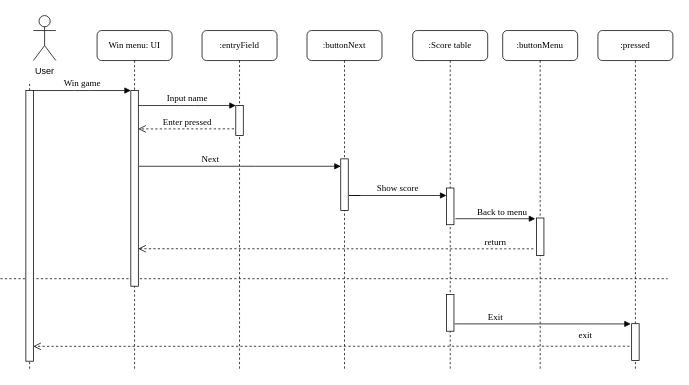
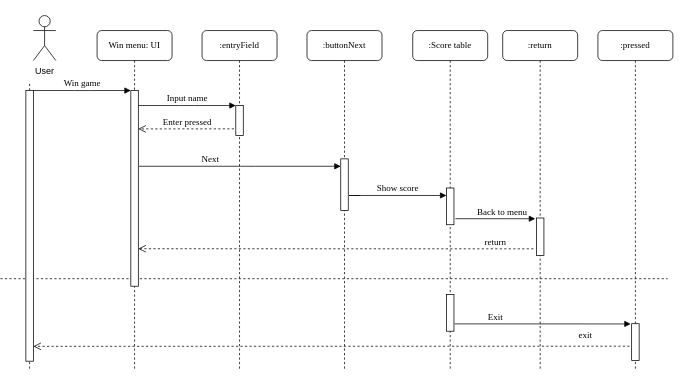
- <mxCell id="23" value=":buttonMenu" style="shape=umlLifeline;perimeter=lifelinePerimeter;whiteSpace=wrap;html=1;container=1;collapsible=0;recursiveResize=0;outlineConnect=0;rounded=1;shadow=0;comic=0;labelBackgroundColor=none;strokeWidth=1;fontFamily=Verdana;fontSize=12;align=center;" vertex="1" parent="1"><mxGeometry x="656" y="40" width="100" height="451" as="geometry" /></mxCell>
+ <mxCell id="23" value=":return" style="shape=umlLifeline;perimeter=lifelinePerimeter;whiteSpace=wrap;html=1;container=1;collapsible=0;recursiveResize=0;outlineConnect=0;rounded=1;shadow=0;comic=0;labelBackgroundColor=none;strokeWidth=1;fontFamily=Verdana;fontSize=12;align=center;" vertex="1" parent="1"><mxGeometry x="656" y="40" width="100" height="451" as="geometry" /></mxCell>
